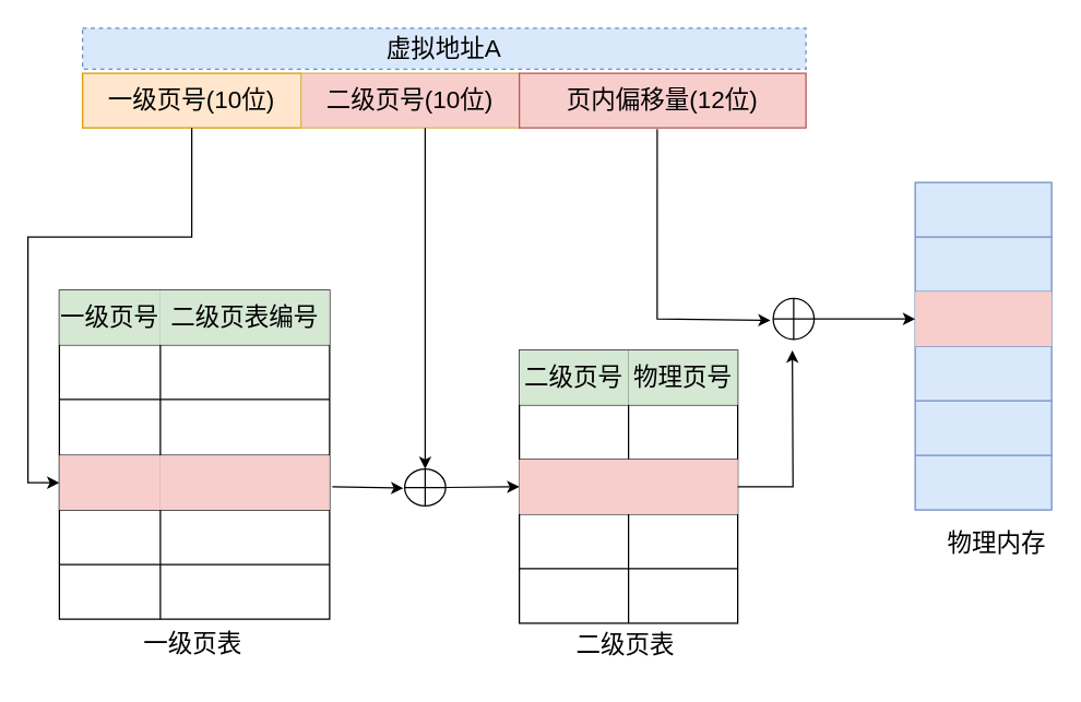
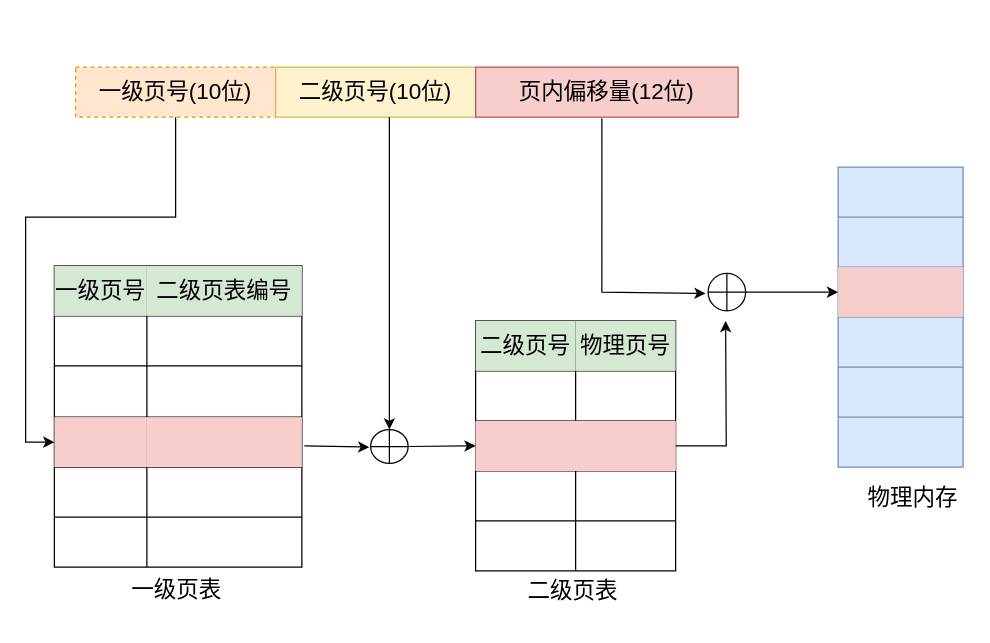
- <mxCell id="5" value="虚拟地址A" style="text;html=1;strokeColor=#6c8ebf;fillColor=#dae8fc;align=center;verticalAlign=middle;whiteSpace=wrap;rounded=0;dashed=1;fontSize=18;" parent="1" vertex="1"><mxGeometry x="60" y="20" width="530" height="30" as="geometry" /></mxCell>
- <mxCell id="2" value="一级页号(10位)" style="rounded=0;whiteSpace=wrap;html=1;fontSize=18;fillColor=#ffe6cc;strokeColor=#d79b00;" parent="1" vertex="1"><mxGeometry x="60" y="53" width="160" height="40" as="geometry" /></mxCell>
+ <mxCell id="2" value="一级页号(10位)" style="rounded=0;whiteSpace=wrap;html=1;fontSize=18;fillColor=#ffe6cc;strokeColor=#d79b00;dashed=1;" parent="1" vertex="1"><mxGeometry x="60" y="53" width="160" height="40" as="geometry" /></mxCell>
- <mxCell id="3" value="二级页号(10位)" style="rounded=0;whiteSpace=wrap;html=1;fontSize=18;fillColor=#f8cecc;strokeColor=#d6b656;" parent="1" vertex="1"><mxGeometry x="220" y="53" width="160" height="40" as="geometry" /></mxCell>
+ <mxCell id="3" value="二级页号(10位)" style="rounded=0;whiteSpace=wrap;html=1;fontSize=18;fillColor=#fff2cc;strokeColor=#d6b656;" parent="1" vertex="1"><mxGeometry x="220" y="53" width="160" height="40" as="geometry" /></mxCell>
